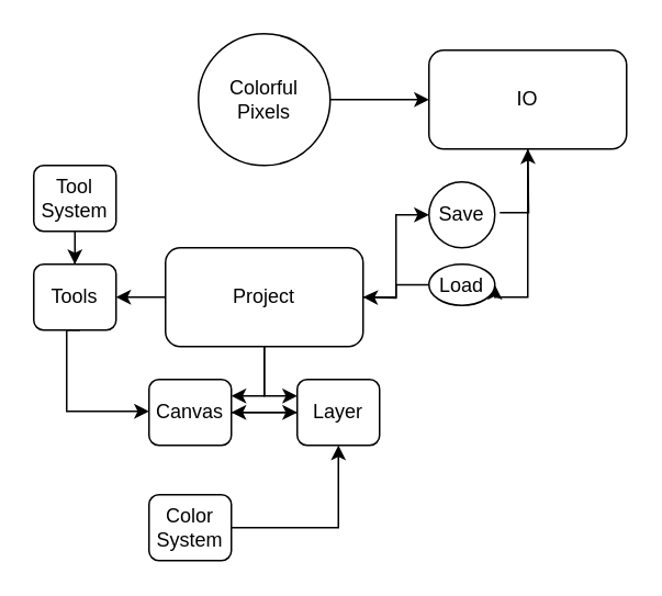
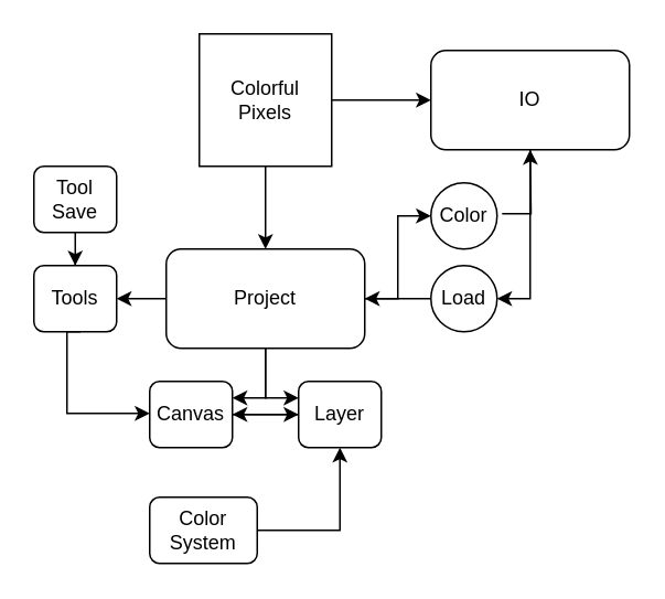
- <mxCell id="4" value="Colorful&lt;div&gt;Pixels&lt;/div&gt;" style="ellipse;whiteSpace=wrap;html=1;aspect=fixed;" vertex="1" parent="1"><mxGeometry x="120" y="20" width="80" height="80" as="geometry" /></mxCell>
+ <mxCell id="4" value="Colorful&lt;div&gt;Pixels&lt;/div&gt;" style="whiteSpace=wrap;html=1;aspect=fixed;" vertex="1" parent="1"><mxGeometry x="120" y="20" width="80" height="80" as="geometry" /></mxCell>
- <mxCell id="22" value="Tool&lt;div&gt;System&lt;/div&gt;" style="rounded=1;whiteSpace=wrap;html=1;" vertex="1" parent="1"><mxGeometry x="20" y="100" width="50" height="40" as="geometry" /></mxCell>
+ <mxCell id="22" value="Tool&lt;div&gt;Save&lt;/div&gt;" style="rounded=1;whiteSpace=wrap;html=1;" vertex="1" parent="1"><mxGeometry x="20" y="100" width="50" height="40" as="geometry" /></mxCell>
+ <mxCell id="2" style="edgeStyle=orthogonalEdgeStyle;rounded=0;orthogonalLoop=1;jettySize=auto;html=1;entryX=0.5;entryY=0;entryDx=0;entryDy=0;" edge="1" parent="1" source="4" target="8"><mxGeometry relative="1" as="geometry" /></mxCell>
- <mxCell id="12" value="Save" style="ellipse;whiteSpace=wrap;html=1;aspect=fixed;" vertex="1" parent="1"><mxGeometry x="260" y="110" width="40" height="40" as="geometry" /></mxCell>
+ <mxCell id="12" value="Color" style="ellipse;whiteSpace=wrap;html=1;aspect=fixed;" vertex="1" parent="1"><mxGeometry x="260" y="110" width="40" height="40" as="geometry" /></mxCell>
- <mxCell id="14" value="Load" style="ellipse;whiteSpace=wrap;html=1;aspect=fixed;" vertex="1" parent="1"><mxGeometry x="260" y="160" width="40" height="25" as="geometry" /></mxCell>
+ <mxCell id="14" value="Load" style="ellipse;whiteSpace=wrap;html=1;aspect=fixed;" vertex="1" parent="1"><mxGeometry x="260" y="160" width="40" height="40" as="geometry" /></mxCell>
- <mxCell id="25" value="Color System" style="rounded=1;whiteSpace=wrap;html=1;" vertex="1" parent="1"><mxGeometry x="90" y="300" width="50" height="40" as="geometry" /></mxCell>
+ <mxCell id="25" value="Color System" style="rounded=1;whiteSpace=wrap;html=1;" vertex="1" parent="1"><mxGeometry x="90" y="300" width="65" height="40" as="geometry" /></mxCell>
